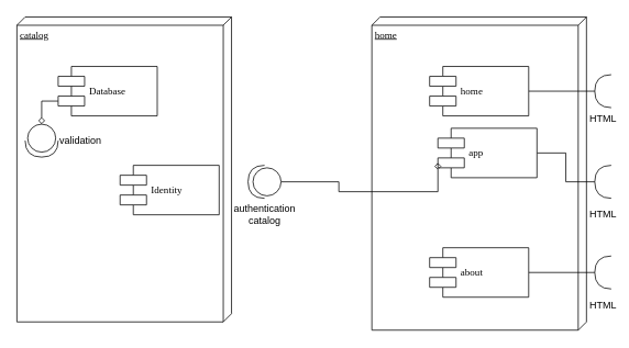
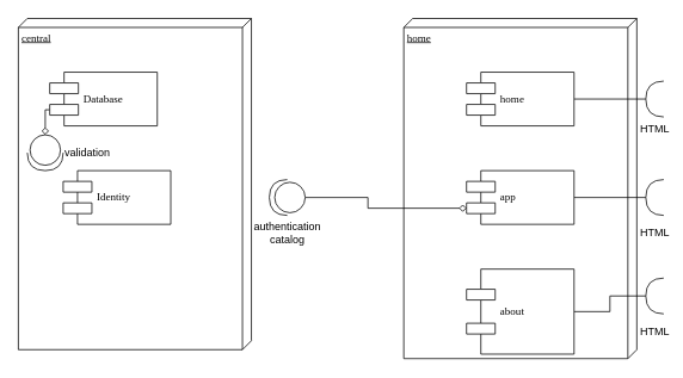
- <mxCell id="2" value="catalog" style="verticalAlign=top;align=left;spacingTop=8;spacingLeft=2;spacingRight=12;shape=cube;size=10;direction=south;fontStyle=4;html=1;rounded=0;shadow=0;comic=0;labelBackgroundColor=none;strokeWidth=1;fontFamily=Verdana;fontSize=12" vertex="1" parent="1"><mxGeometry x="20" y="20" width="260" height="370" as="geometry" /></mxCell>
+ <mxCell id="2" value="central" style="verticalAlign=top;align=left;spacingTop=8;spacingLeft=2;spacingRight=12;shape=cube;size=10;direction=south;fontStyle=4;html=1;rounded=0;shadow=0;comic=0;labelBackgroundColor=none;strokeWidth=1;fontFamily=Verdana;fontSize=12" vertex="1" parent="1"><mxGeometry x="20" y="20" width="260" height="370" as="geometry" /></mxCell>
- <mxCell id="17" value="Database" style="shape=component;align=left;spacingLeft=36;rounded=0;shadow=0;comic=0;labelBackgroundColor=none;strokeWidth=1;fontFamily=Verdana;fontSize=12;html=1;" vertex="1" parent="1"><mxGeometry x="70" y="80" width="120" height="60" as="geometry" /></mxCell>
+ <mxCell id="17" value="Database" style="shape=component;align=left;spacingLeft=36;rounded=0;shadow=0;comic=0;labelBackgroundColor=none;strokeWidth=1;fontFamily=Verdana;fontSize=12;html=1;" vertex="1" parent="1"><mxGeometry x="55" y="80" width="120" height="60" as="geometry" /></mxCell>
- <mxCell id="7" value="app" style="shape=component;align=left;spacingLeft=36;rounded=0;shadow=0;comic=0;labelBackgroundColor=none;strokeWidth=1;fontFamily=Verdana;fontSize=12;html=1;" vertex="1" parent="1"><mxGeometry x="530" y="155" width="120" height="60" as="geometry" /></mxCell>
+ <mxCell id="7" value="app" style="shape=component;align=left;spacingLeft=36;rounded=0;shadow=0;comic=0;labelBackgroundColor=none;strokeWidth=1;fontFamily=Verdana;fontSize=12;html=1;" vertex="1" parent="1"><mxGeometry x="520" y="190" width="120" height="60" as="geometry" /></mxCell>
- <mxCell id="14" value="Identity" style="shape=component;align=left;spacingLeft=36;rounded=0;shadow=0;comic=0;labelBackgroundColor=none;strokeWidth=1;fontFamily=Verdana;fontSize=12;html=1;" vertex="1" parent="1"><mxGeometry x="145" y="200" width="120" height="60" as="geometry" /></mxCell>
+ <mxCell id="14" value="Identity" style="shape=component;align=left;spacingLeft=36;rounded=0;shadow=0;comic=0;labelBackgroundColor=none;strokeWidth=1;fontFamily=Verdana;fontSize=12;html=1;" vertex="1" parent="1"><mxGeometry x="70" y="190" width="120" height="60" as="geometry" /></mxCell>
- <mxCell id="9" value="about" style="shape=component;align=left;spacingLeft=36;rounded=0;shadow=0;comic=0;labelBackgroundColor=none;strokeWidth=1;fontFamily=Verdana;fontSize=12;html=1;" vertex="1" parent="1"><mxGeometry x="520" y="300" width="120" height="60" as="geometry" /></mxCell>
+ <mxCell id="9" value="about" style="shape=component;align=left;spacingLeft=36;rounded=0;shadow=0;comic=0;labelBackgroundColor=none;strokeWidth=1;fontFamily=Verdana;fontSize=12;html=1;" vertex="1" parent="1"><mxGeometry x="520" y="300" width="120" height="95" as="geometry" /></mxCell>
